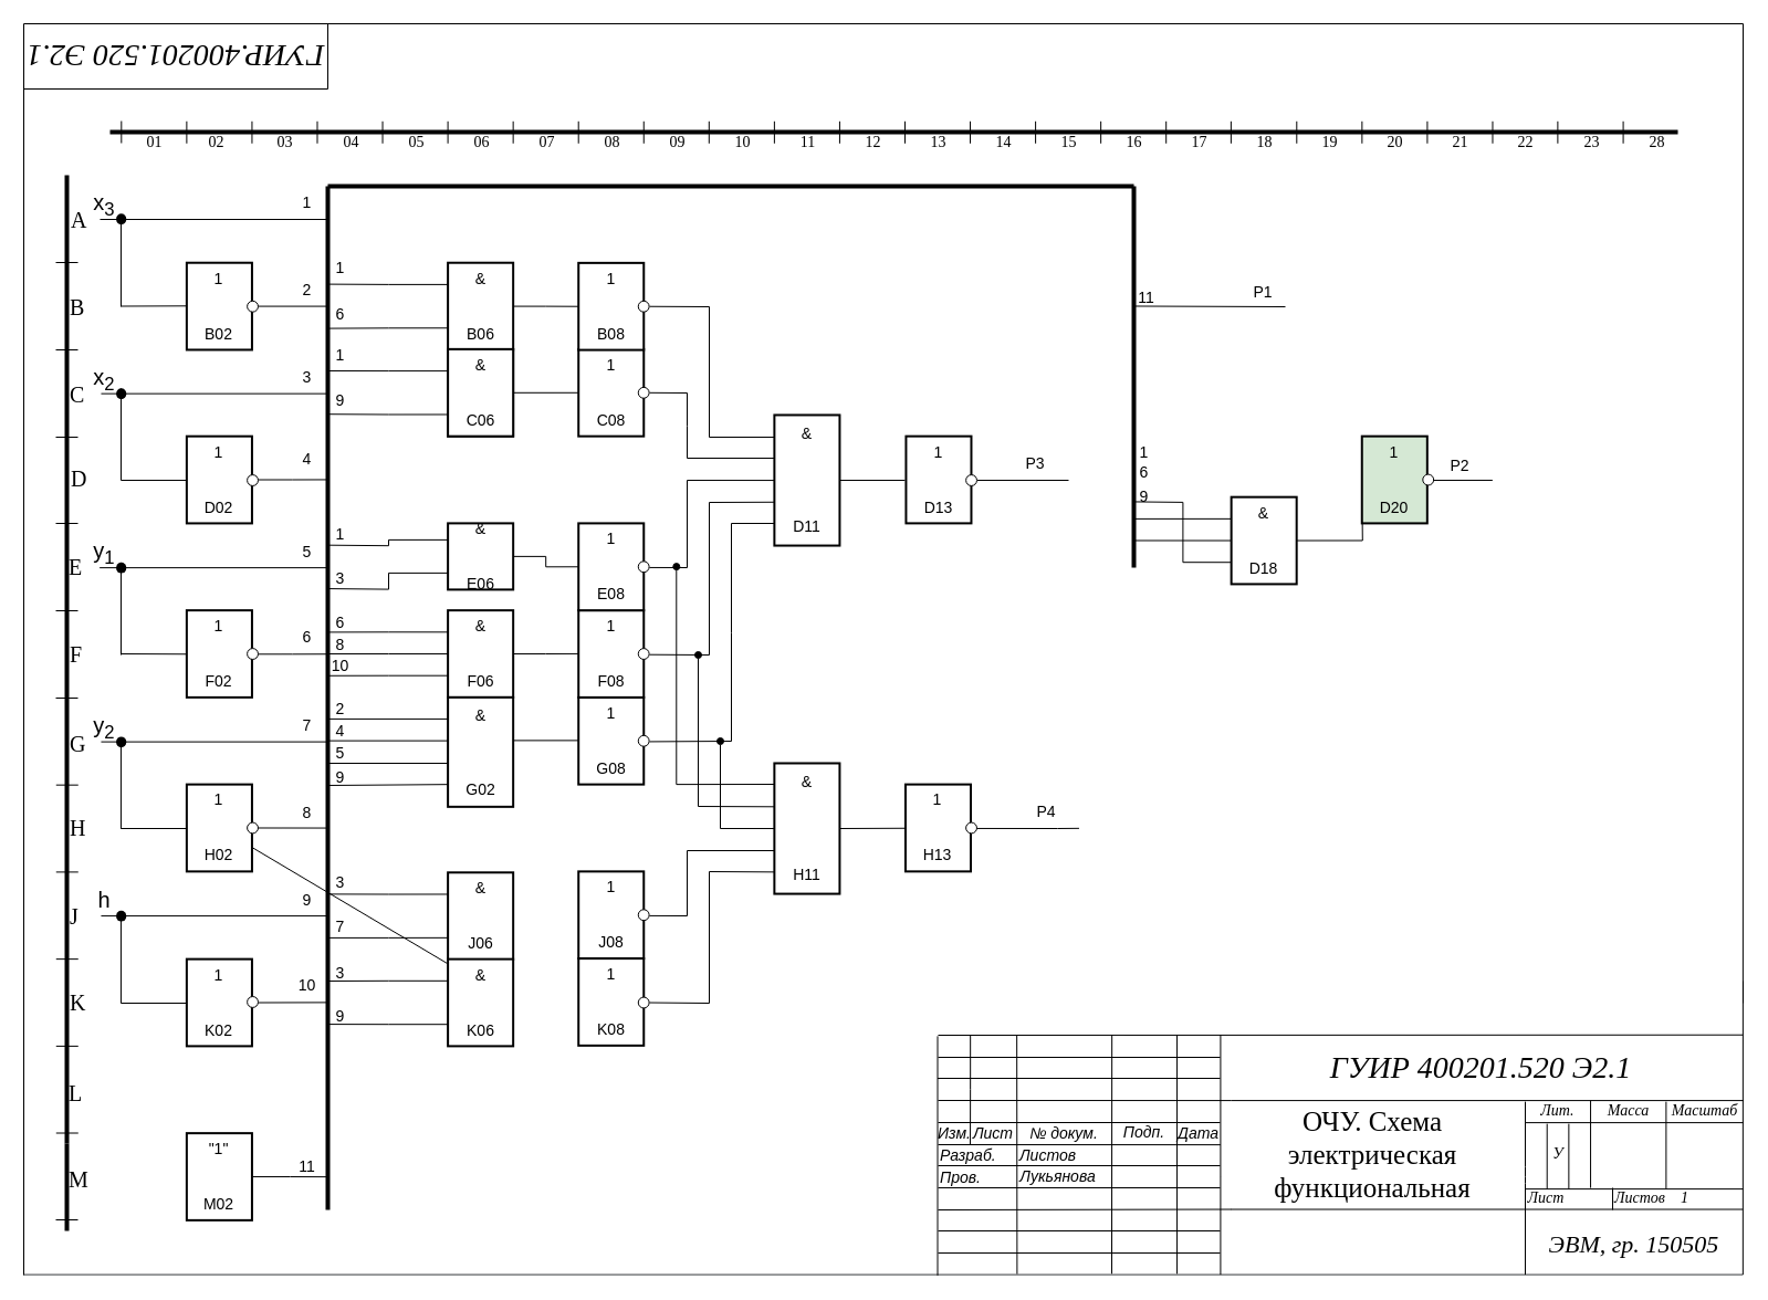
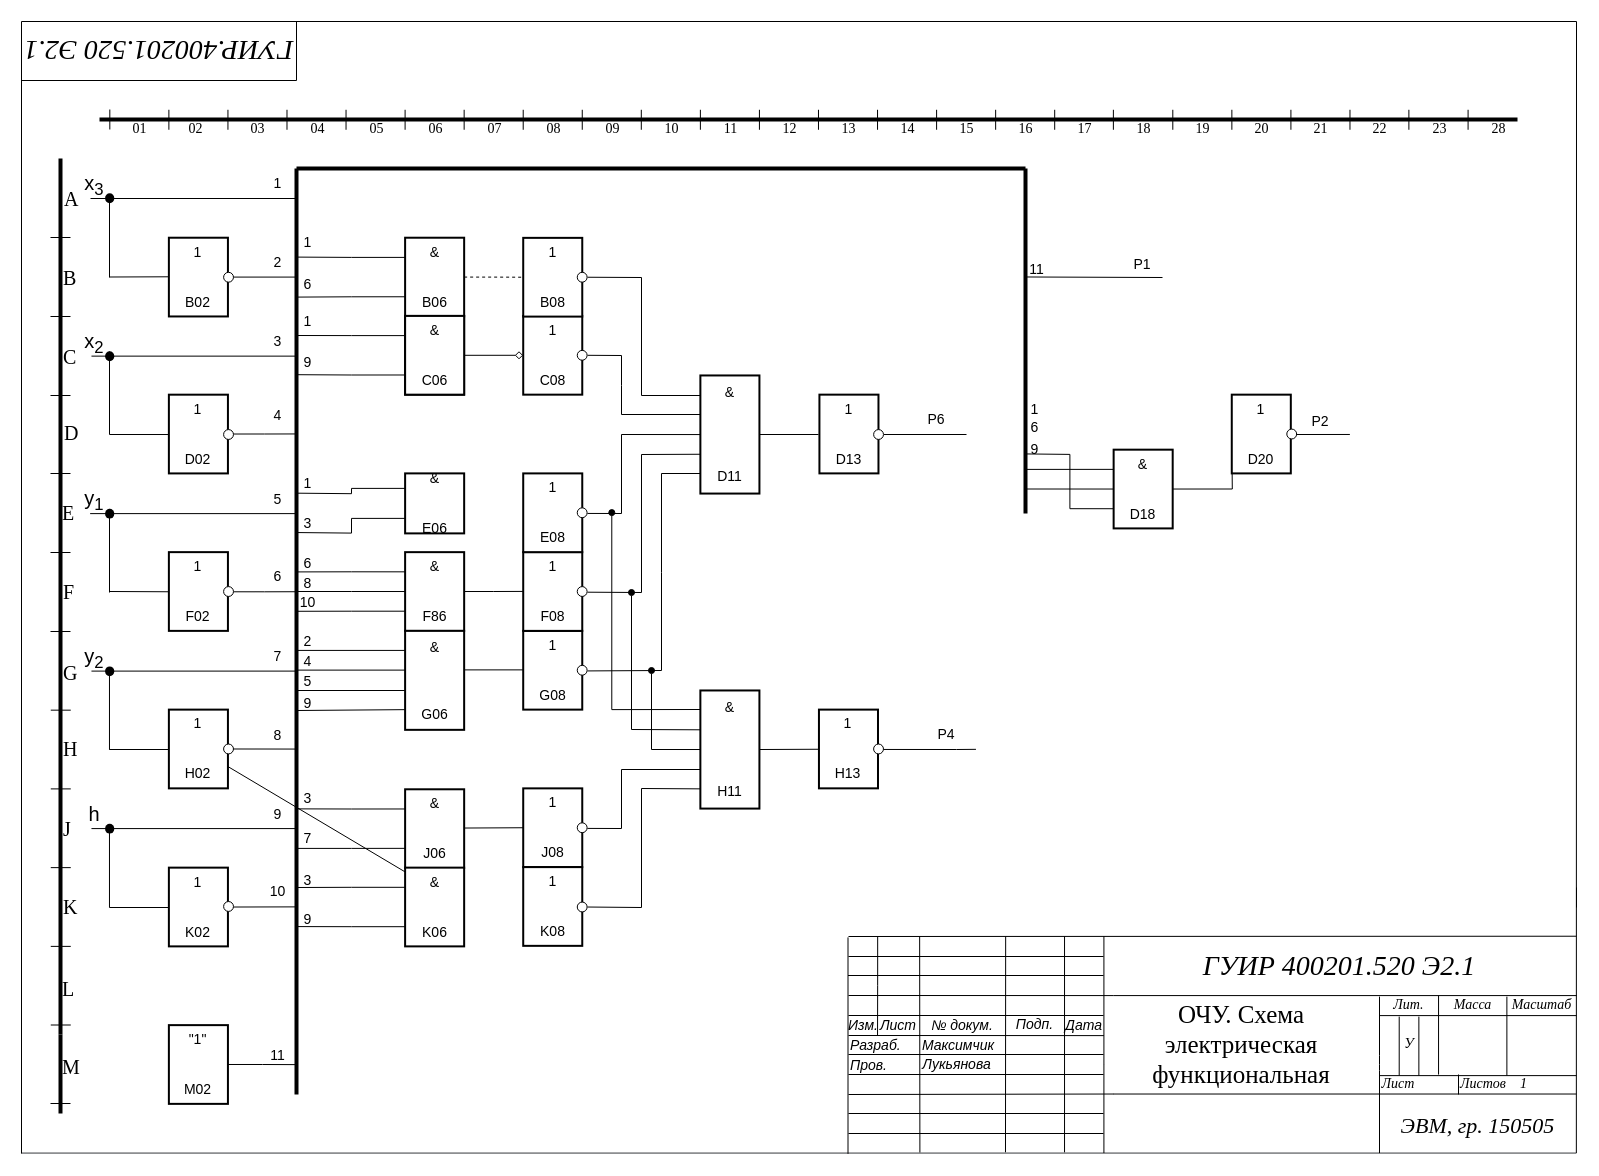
- <mxCell id="182" style="edgeStyle=orthogonalEdgeStyle;rounded=0;orthogonalLoop=1;jettySize=auto;html=1;exitX=1;exitY=0.5;exitDx=0;exitDy=0;entryX=0;entryY=0.5;entryDx=0;entryDy=0;fontFamily=Arial;fontSize=14;endArrow=none;endFill=0;labelBackgroundColor=none;fontSource=https%3A%2F%2Ffonts.googleapis.com%2Fcss%3Ffamily%3DArial;" parent="1" source="183" target="217" edge="1"><mxGeometry relative="1" as="geometry" /></mxCell>
+ <mxCell id="182" style="edgeStyle=orthogonalEdgeStyle;rounded=0;orthogonalLoop=1;jettySize=auto;html=1;exitX=1;exitY=0.5;exitDx=0;exitDy=0;entryX=0;entryY=0.5;entryDx=0;entryDy=0;fontFamily=Arial;fontSize=14;endArrow=none;endFill=0;labelBackgroundColor=none;fontSource=https%3A%2F%2Ffonts.googleapis.com%2Fcss%3Ffamily%3DArial;dashed=1;" parent="1" source="183" target="217" edge="1"><mxGeometry relative="1" as="geometry" /></mxCell>
- <mxCell id="198" style="edgeStyle=orthogonalEdgeStyle;rounded=0;orthogonalLoop=1;jettySize=auto;html=1;exitX=1;exitY=0.5;exitDx=0;exitDy=0;entryX=0;entryY=0.5;entryDx=0;entryDy=0;fontFamily=Arial;fontSize=14;endArrow=none;endFill=0;labelBackgroundColor=none;fontSource=https%3A%2F%2Ffonts.googleapis.com%2Fcss%3Ffamily%3DArial;" parent="1" source="199" target="216" edge="1"><mxGeometry relative="1" as="geometry" /></mxCell>
+ <mxCell id="198" style="edgeStyle=orthogonalEdgeStyle;rounded=0;orthogonalLoop=1;jettySize=auto;html=1;exitX=1;exitY=0.5;exitDx=0;exitDy=0;entryX=0;entryY=0.5;entryDx=0;entryDy=0;fontFamily=Arial;fontSize=14;endArrow=diamond;endFill=0;labelBackgroundColor=none;fontSource=https%3A%2F%2Ffonts.googleapis.com%2Fcss%3Ffamily%3DArial;" parent="1" source="199" target="216" edge="1"><mxGeometry relative="1" as="geometry" /></mxCell>
- <mxCell id="239" value="P3" style="text;html=1;strokeColor=none;fillColor=none;align=center;verticalAlign=middle;whiteSpace=wrap;rounded=0;fontFamily=Arial;fontSize=14;labelBackgroundColor=none;fontSource=https%3A%2F%2Ffonts.googleapis.com%2Fcss%3Ffamily%3DArial;" parent="1" vertex="1"><mxGeometry x="906.47" y="404.4" width="60" height="30" as="geometry" /></mxCell>
+ <mxCell id="239" value="P6" style="text;html=1;strokeColor=none;fillColor=none;align=center;verticalAlign=middle;whiteSpace=wrap;rounded=0;fontFamily=Arial;fontSize=14;labelBackgroundColor=none;fontSource=https%3A%2F%2Ffonts.googleapis.com%2Fcss%3Ffamily%3DArial;" parent="1" vertex="1"><mxGeometry x="906.47" y="404.4" width="60" height="30" as="geometry" /></mxCell>
- <mxCell id="212" value="1&lt;br style=&quot;font-size: 14px;&quot;&gt;&lt;br style=&quot;font-size: 14px;&quot;&gt;&lt;br style=&quot;font-size: 14px;&quot;&gt;D20" style="rounded=0;whiteSpace=wrap;html=1;labelBackgroundColor=none;strokeWidth=2;fontFamily=Arial;fontSource=https%3A%2F%2Ffonts.googleapis.com%2Fcss%3Ffamily%3DArial;fontSize=14;fillColor=#d5e8d4;" parent="1" vertex="1"><mxGeometry x="1231.27" y="394.16" width="59.04" height="78.74" as="geometry" /></mxCell>
+ <mxCell id="212" value="1&lt;br style=&quot;font-size: 14px;&quot;&gt;&lt;br style=&quot;font-size: 14px;&quot;&gt;&lt;br style=&quot;font-size: 14px;&quot;&gt;D20" style="rounded=0;whiteSpace=wrap;html=1;labelBackgroundColor=none;strokeWidth=2;fontFamily=Arial;fontSource=https%3A%2F%2Ffonts.googleapis.com%2Fcss%3Ffamily%3DArial;fontSize=14;" parent="1" vertex="1"><mxGeometry x="1231.27" y="394.16" width="59.04" height="78.74" as="geometry" /></mxCell>
- <mxCell id="189" style="edgeStyle=orthogonalEdgeStyle;rounded=0;orthogonalLoop=1;jettySize=auto;html=1;exitX=1;exitY=0.5;exitDx=0;exitDy=0;entryX=0;entryY=0.5;entryDx=0;entryDy=0;fontFamily=Arial;fontSize=14;endArrow=none;endFill=0;labelBackgroundColor=none;fontSource=https%3A%2F%2Ffonts.googleapis.com%2Fcss%3Ffamily%3DArial;" parent="1" source="190" target="215" edge="1"><mxGeometry relative="1" as="geometry" /></mxCell>
- <mxCell id="195" value="&amp;amp;&lt;br style=&quot;font-size: 14px;&quot;&gt;&lt;br style=&quot;font-size: 14px;&quot;&gt;&lt;br style=&quot;font-size: 14px;&quot;&gt;F06" style="rounded=0;whiteSpace=wrap;html=1;labelBackgroundColor=none;strokeWidth=2;fontFamily=Arial;fontSource=https%3A%2F%2Ffonts.googleapis.com%2Fcss%3Ffamily%3DArial;fontSize=14;" parent="1" vertex="1"><mxGeometry x="404.618" y="551.648" width="59.04" height="78.74" as="geometry" /></mxCell>
+ <mxCell id="195" value="&amp;amp;&lt;br style=&quot;font-size: 14px;&quot;&gt;&lt;br style=&quot;font-size: 14px;&quot;&gt;&lt;br style=&quot;font-size: 14px;&quot;&gt;F86" style="rounded=0;whiteSpace=wrap;html=1;labelBackgroundColor=none;strokeWidth=2;fontFamily=Arial;fontSource=https%3A%2F%2Ffonts.googleapis.com%2Fcss%3Ffamily%3DArial;fontSize=14;" parent="1" vertex="1"><mxGeometry x="404.618" y="551.648" width="59.04" height="78.74" as="geometry" /></mxCell>
- <mxCell id="197" value="&amp;amp;&lt;br style=&quot;font-size: 14px&quot;&gt;&lt;br style=&quot;font-size: 14px&quot;&gt;&lt;br style=&quot;font-size: 14px&quot;&gt;&lt;br style=&quot;font-size: 14px&quot;&gt;G02" style="rounded=0;whiteSpace=wrap;html=1;labelBackgroundColor=none;strokeWidth=2;fontFamily=Arial;fontSource=https%3A%2F%2Ffonts.googleapis.com%2Fcss%3Ffamily%3DArial;fontSize=14;" parent="1" vertex="1"><mxGeometry x="404.61" y="630.38" width="59.04" height="98.96" as="geometry" /></mxCell>
+ <mxCell id="197" value="&amp;amp;&lt;br style=&quot;font-size: 14px&quot;&gt;&lt;br style=&quot;font-size: 14px&quot;&gt;&lt;br style=&quot;font-size: 14px&quot;&gt;&lt;br style=&quot;font-size: 14px&quot;&gt;G06" style="rounded=0;whiteSpace=wrap;html=1;labelBackgroundColor=none;strokeWidth=2;fontFamily=Arial;fontSource=https%3A%2F%2Ffonts.googleapis.com%2Fcss%3Ffamily%3DArial;fontSize=14;" parent="1" vertex="1"><mxGeometry x="404.61" y="630.38" width="59.04" height="98.96" as="geometry" /></mxCell>
+ <mxCell id="202" style="edgeStyle=none;rounded=0;orthogonalLoop=1;jettySize=auto;html=1;exitX=0.999;exitY=0.492;exitDx=0;exitDy=0;entryX=0;entryY=0.5;entryDx=0;entryDy=0;fontFamily=Arial;fontSize=14;startArrow=none;startFill=0;endArrow=none;endFill=0;strokeWidth=1;exitPerimeter=0;labelBackgroundColor=none;fontSource=https%3A%2F%2Ffonts.googleapis.com%2Fcss%3Ffamily%3DArial;" parent="1" source="203" target="218" edge="1"><mxGeometry relative="1" as="geometry" /></mxCell>
- <mxCell id="53" value="Листов" style="text;html=1;strokeColor=none;fillColor=none;align=left;verticalAlign=middle;whiteSpace=wrap;rounded=0;fontFamily=Arial;fontSize=14;fontStyle=2;fontSource=https%3A%2F%2Ffonts.googleapis.com%2Fcss%3Ffamily%3DArial;" parent="1" vertex="1"><mxGeometry x="919.7" y="1035.11" width="85.84" height="20" as="geometry" /></mxCell>
+ <mxCell id="53" value="Максимчик" style="text;html=1;strokeColor=none;fillColor=none;align=left;verticalAlign=middle;whiteSpace=wrap;rounded=0;fontFamily=Arial;fontSize=14;fontStyle=2;fontSource=https%3A%2F%2Ffonts.googleapis.com%2Fcss%3Ffamily%3DArial;" parent="1" vertex="1"><mxGeometry x="919.7" y="1035.11" width="85.84" height="20" as="geometry" /></mxCell>
